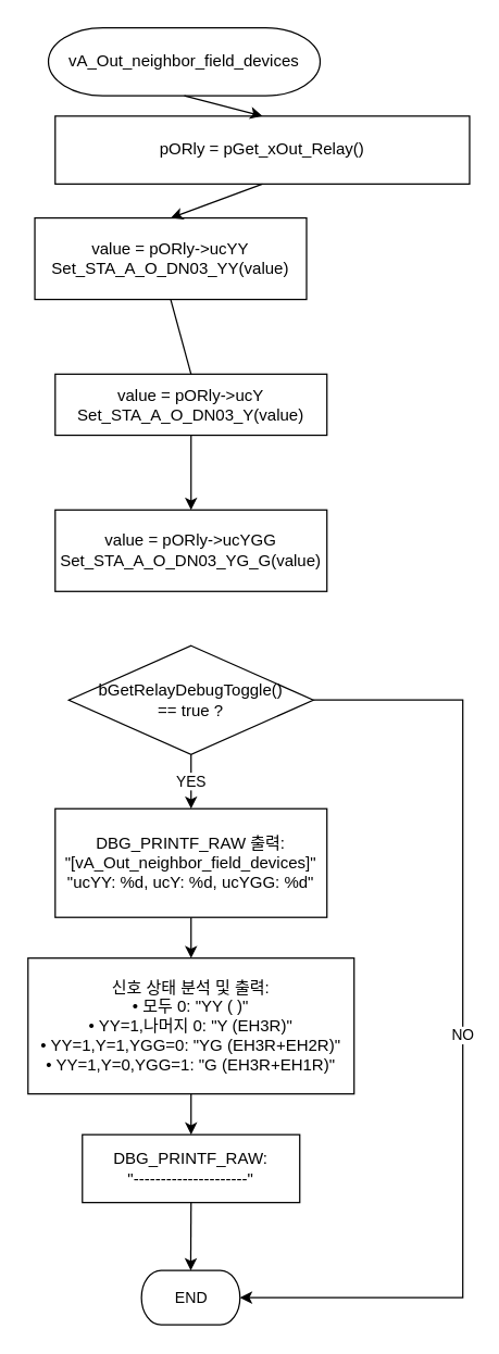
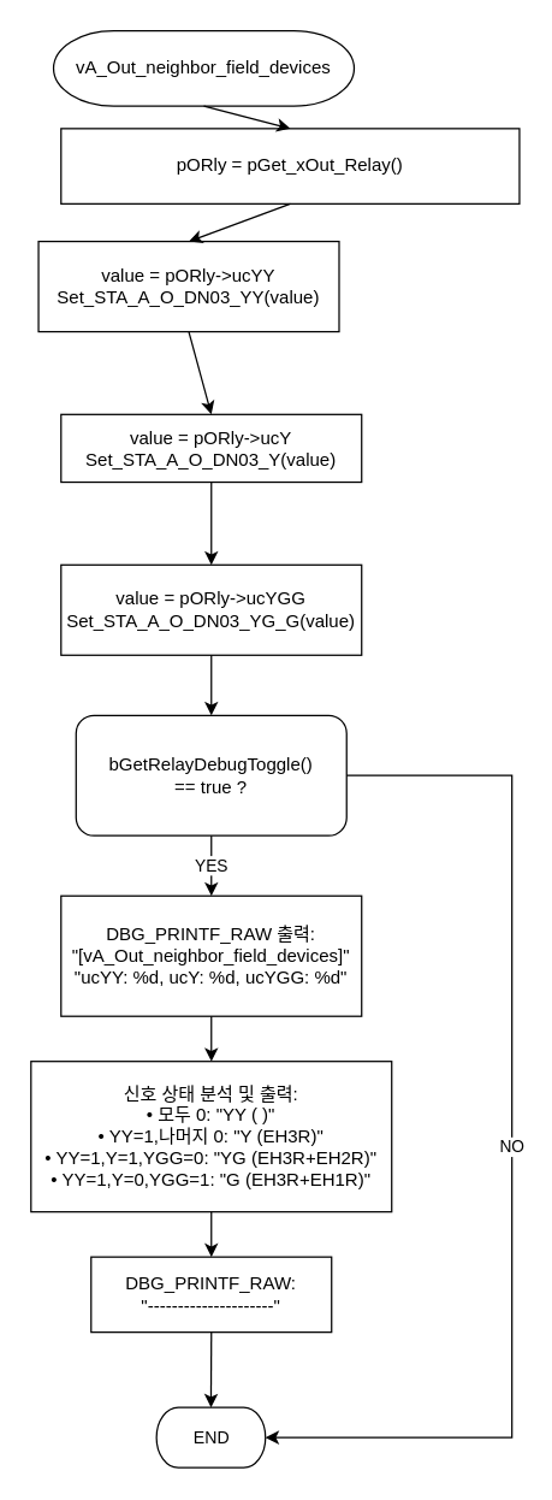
- <mxCell id="13" value="" style="endArrow=none;html=1;rounded=0;exitX=0.5;exitY=1;exitDx=0;exitDy=0;entryX=0.5;entryY=0;entryDx=0;entryDy=0;" edge="1" parent="1" source="4" target="5"><mxGeometry width="50" height="50" relative="1" as="geometry"><mxPoint x="140" y="245" as="sourcePoint" /><mxPoint x="140" y="275" as="targetPoint" /></mxGeometry></mxCell>
+ <mxCell id="13" value="" style="endArrow=classic;html=1;rounded=0;exitX=0.5;exitY=1;exitDx=0;exitDy=0;entryX=0.5;entryY=0;entryDx=0;entryDy=0;" edge="1" parent="1" source="4" target="5"><mxGeometry width="50" height="50" relative="1" as="geometry"><mxPoint x="140" y="245" as="sourcePoint" /><mxPoint x="140" y="275" as="targetPoint" /></mxGeometry></mxCell>
+ <mxCell id="15" value="" style="endArrow=classic;html=1;rounded=0;exitX=0.5;exitY=1;exitDx=0;exitDy=0;entryX=0.5;entryY=0;entryDx=0;entryDy=0;" edge="1" parent="1" source="6" target="7"><mxGeometry width="50" height="50" relative="1" as="geometry"><mxPoint x="140" y="445" as="sourcePoint" /><mxPoint x="140" y="475" as="targetPoint" /></mxGeometry></mxCell>
- <mxCell id="7" value="bGetRelayDebugToggle()&#10;== true ?" style="rhombus;whiteSpace=wrap;html=1;strokeWidth=1;fontStyle=0;fillColor=none;strokeColor=#000000;" vertex="1" parent="1"><mxGeometry x="50" y="475" width="180" height="80" as="geometry" /></mxCell>
+ <mxCell id="7" value="bGetRelayDebugToggle()&#10;== true ?" style="whiteSpace=wrap;html=1;strokeWidth=1;fontStyle=0;fillColor=none;strokeColor=#000000;rounded=1;" vertex="1" parent="1"><mxGeometry x="50" y="475" width="180" height="80" as="geometry" /></mxCell>
